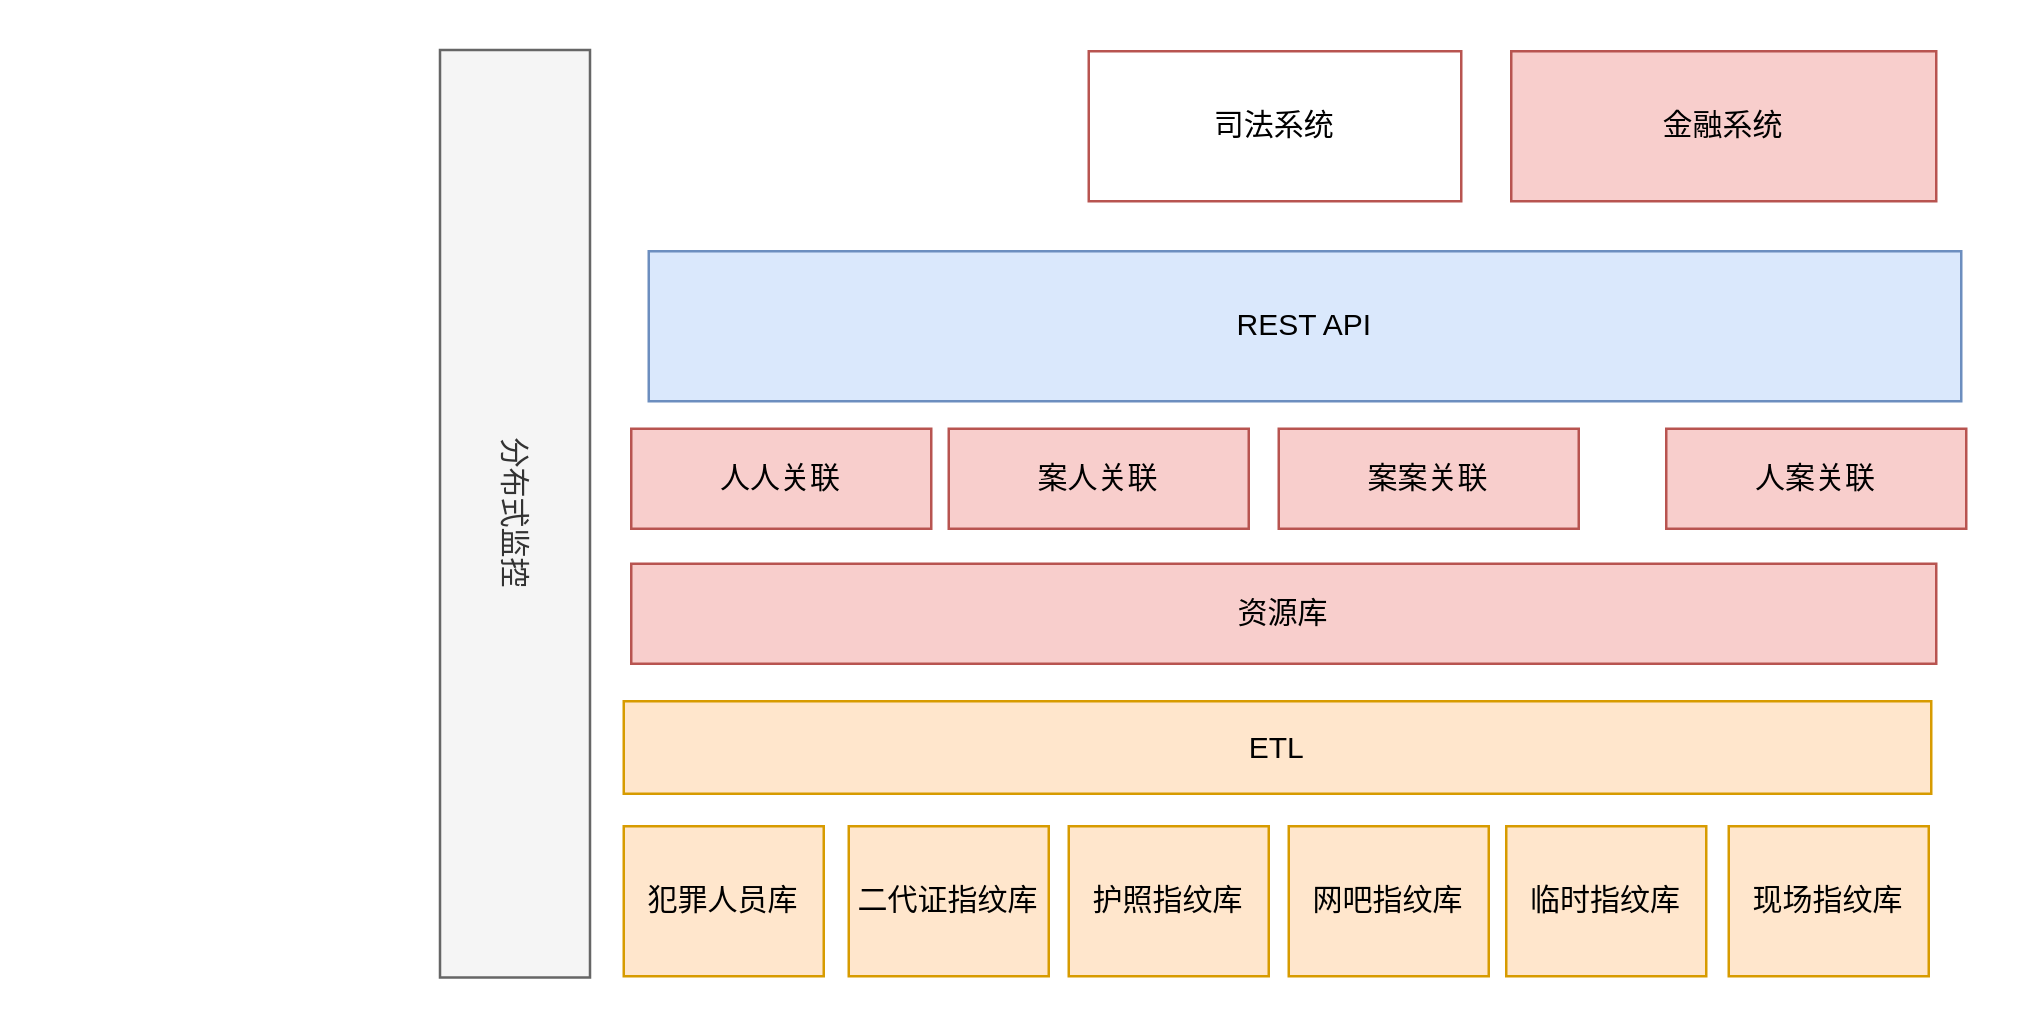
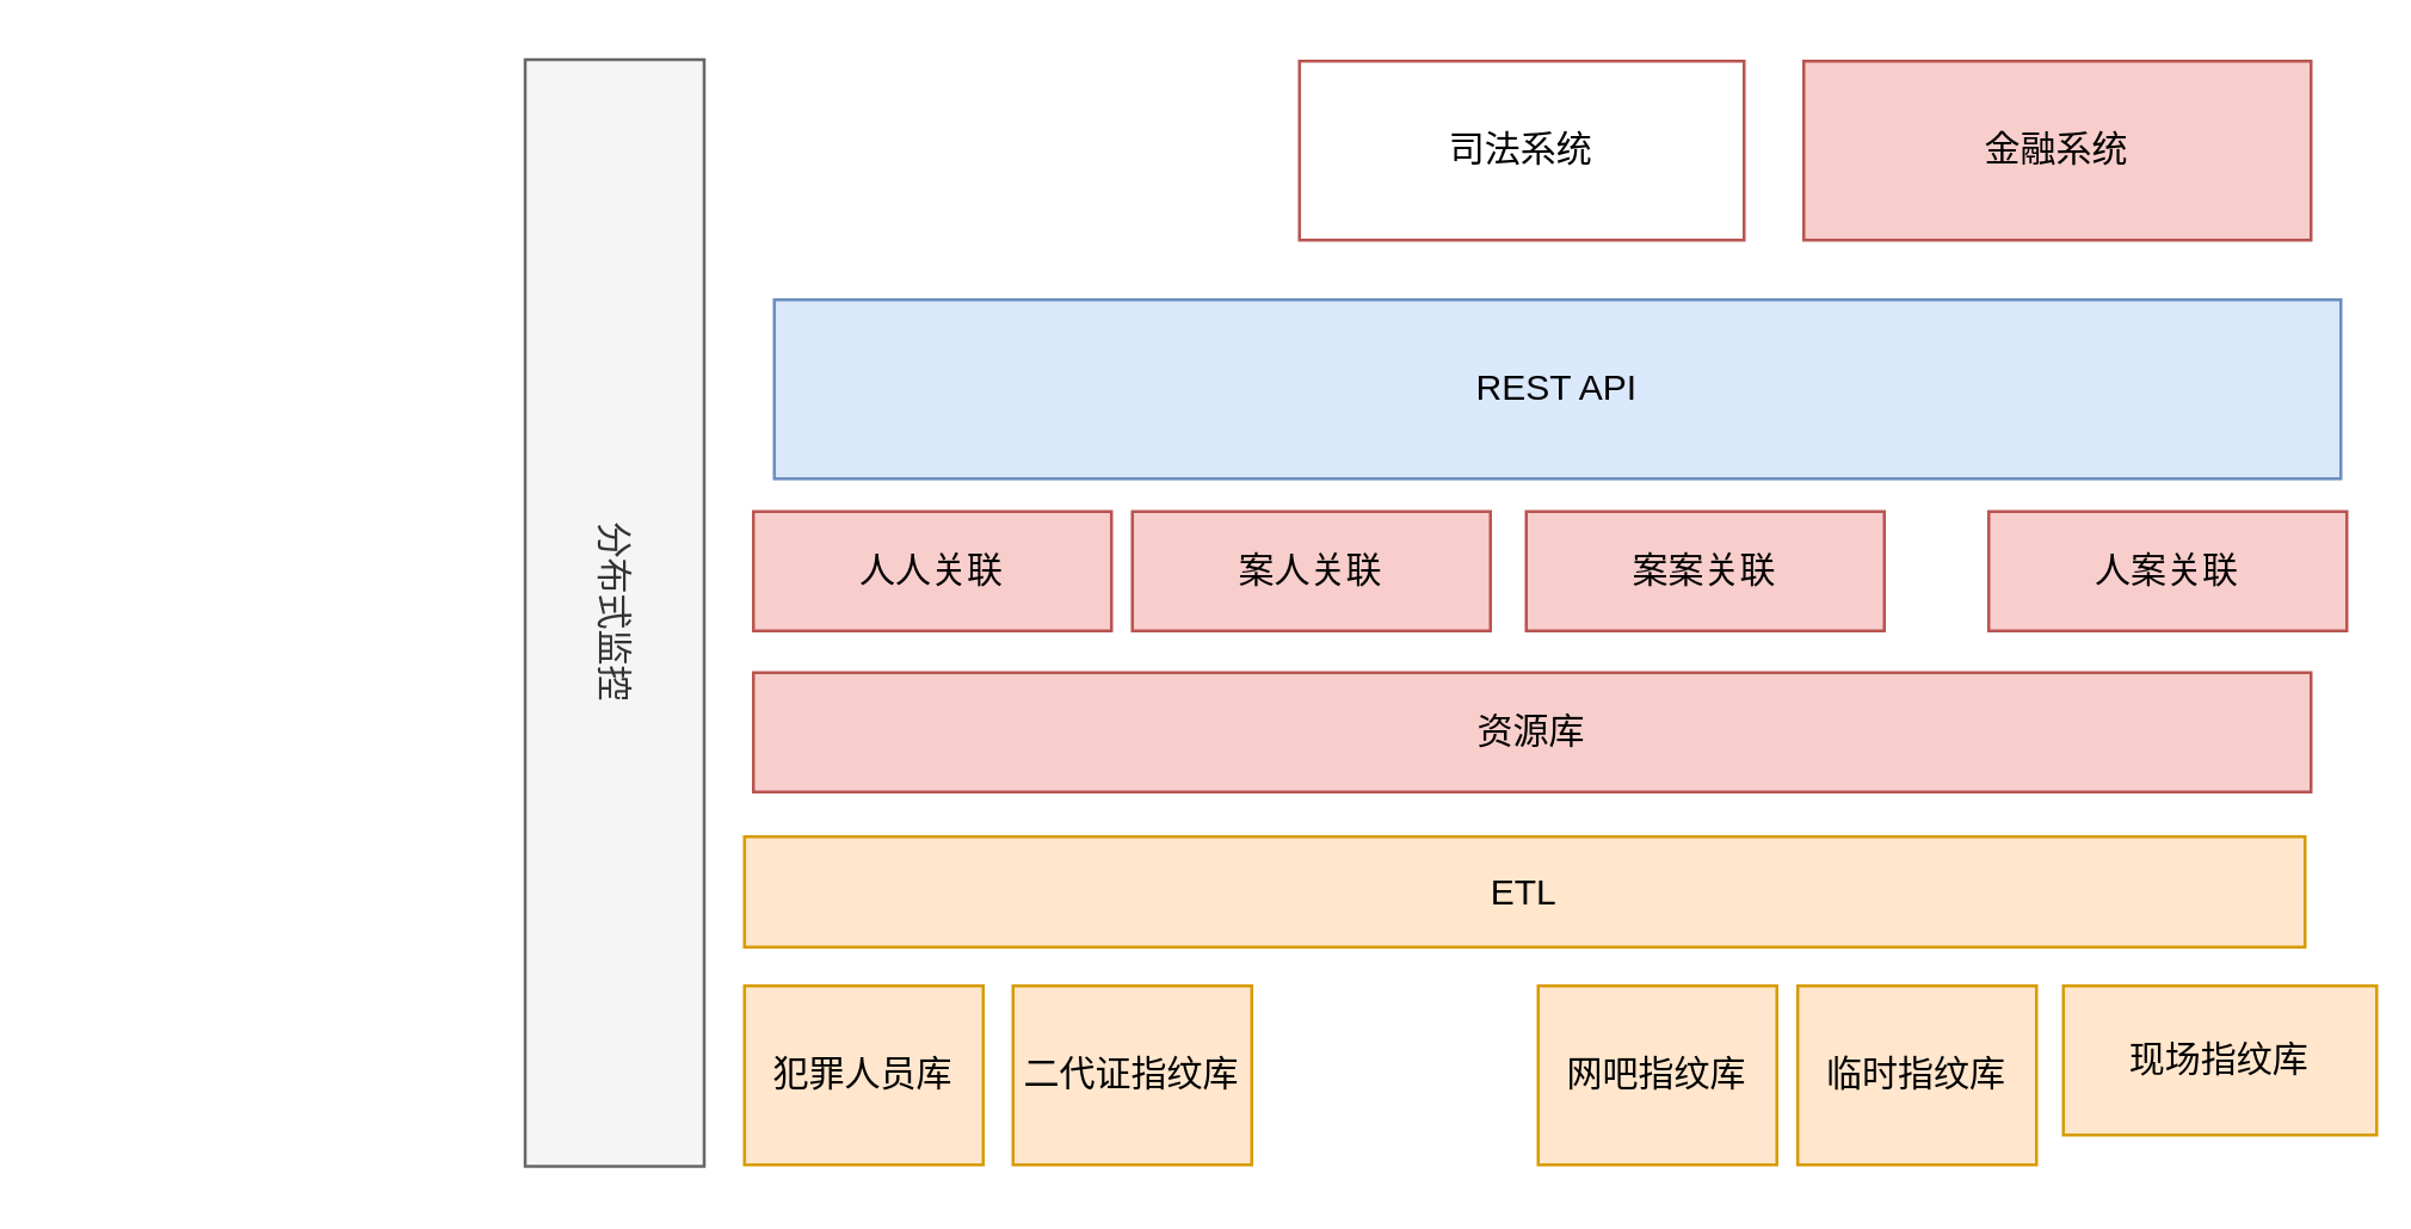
- <mxCell id="13" value="护照指纹库" style="rounded=0;whiteSpace=wrap;html=1;fillColor=#ffe6cc;strokeColor=#d79b00;" parent="1" vertex="1"><mxGeometry x="427" y="330" width="80" height="60" as="geometry" /></mxCell>
- <mxCell id="16" value="现场指纹库" style="rounded=0;whiteSpace=wrap;html=1;fillColor=#ffe6cc;strokeColor=#d79b00;" parent="1" vertex="1"><mxGeometry x="691" y="330" width="80" height="60" as="geometry" /></mxCell>
+ <mxCell id="16" value="现场指纹库" style="rounded=0;whiteSpace=wrap;html=1;fillColor=#ffe6cc;strokeColor=#d79b00;" parent="1" vertex="1"><mxGeometry x="691" y="330" width="105" height="50" as="geometry" /></mxCell>
